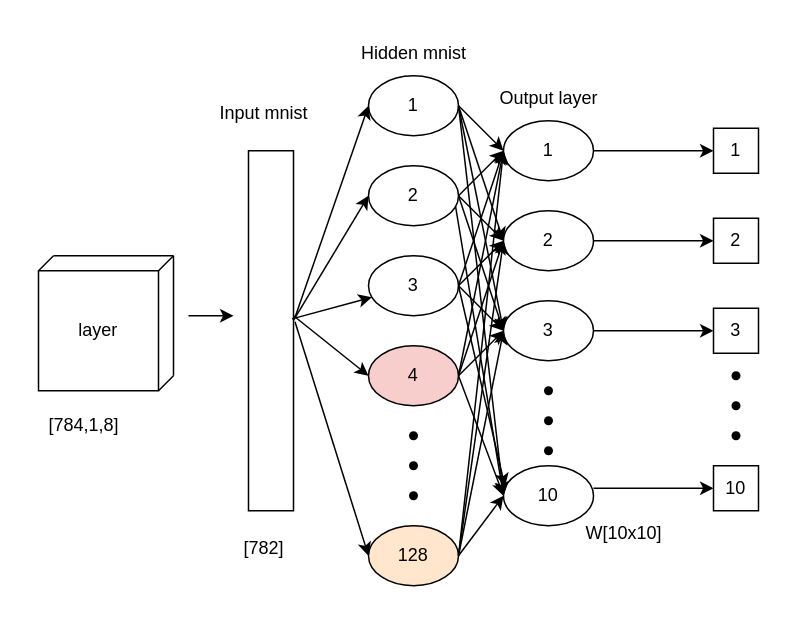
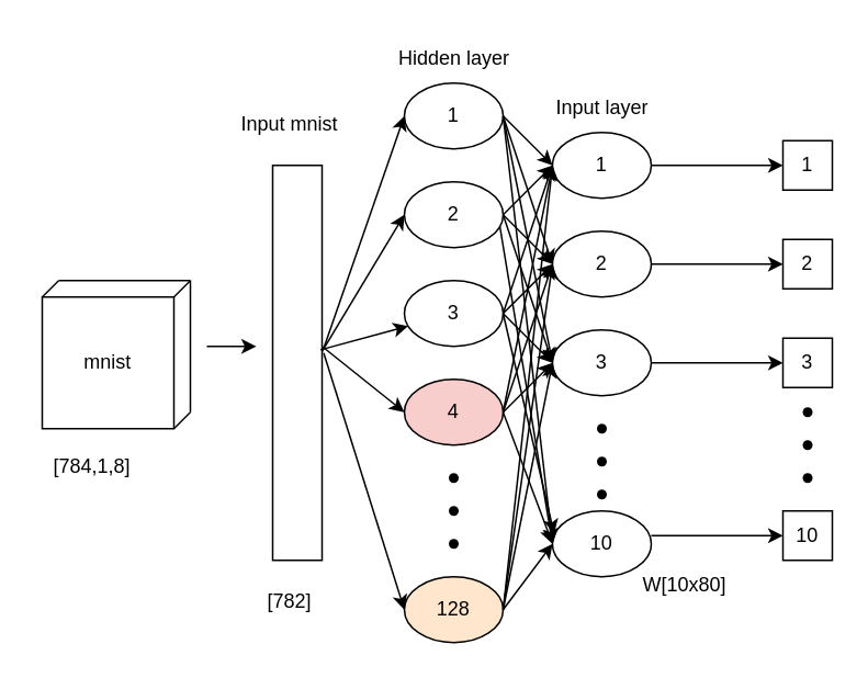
- <mxCell id="43" value="Hidden mnist" style="text;html=1;align=center;verticalAlign=middle;resizable=0;points=[];autosize=1;strokeColor=none;fillColor=none;" parent="1" vertex="1"><mxGeometry x="230" y="20" width="90" height="30" as="geometry" /></mxCell>
+ <mxCell id="43" value="Hidden layer" style="text;html=1;align=center;verticalAlign=middle;resizable=0;points=[];autosize=1;strokeColor=none;fillColor=none;" parent="1" vertex="1"><mxGeometry x="230" y="20" width="90" height="30" as="geometry" /></mxCell>
- <mxCell id="66" value="Output layer" style="text;html=1;align=center;verticalAlign=middle;resizable=0;points=[];autosize=1;strokeColor=none;fillColor=none;" vertex="1" parent="1"><mxGeometry x="320" y="50" width="90" height="30" as="geometry" /></mxCell>
+ <mxCell id="66" value="Input layer" style="text;html=1;align=center;verticalAlign=middle;resizable=0;points=[];autosize=1;strokeColor=none;fillColor=none;" vertex="1" parent="1"><mxGeometry x="320" y="50" width="90" height="30" as="geometry" /></mxCell>
- <mxCell id="2" value="layer" style="whiteSpace=wrap;html=1;aspect=fixed;" parent="1" vertex="1"><mxGeometry x="25" y="180" width="80" height="80" as="geometry" /></mxCell>
+ <mxCell id="2" value="mnist" style="whiteSpace=wrap;html=1;aspect=fixed;" parent="1" vertex="1"><mxGeometry x="25" y="180" width="80" height="80" as="geometry" /></mxCell>
- <mxCell id="60" value="W[10x10]" style="text;html=1;align=center;verticalAlign=middle;resizable=0;points=[];autosize=1;strokeColor=none;fillColor=none;" parent="1" vertex="1"><mxGeometry x="380" y="340" width="70" height="30" as="geometry" /></mxCell>
+ <mxCell id="60" value="W[10x80]" style="text;html=1;align=center;verticalAlign=middle;resizable=0;points=[];autosize=1;strokeColor=none;fillColor=none;" parent="1" vertex="1"><mxGeometry x="380" y="340" width="70" height="30" as="geometry" /></mxCell>
